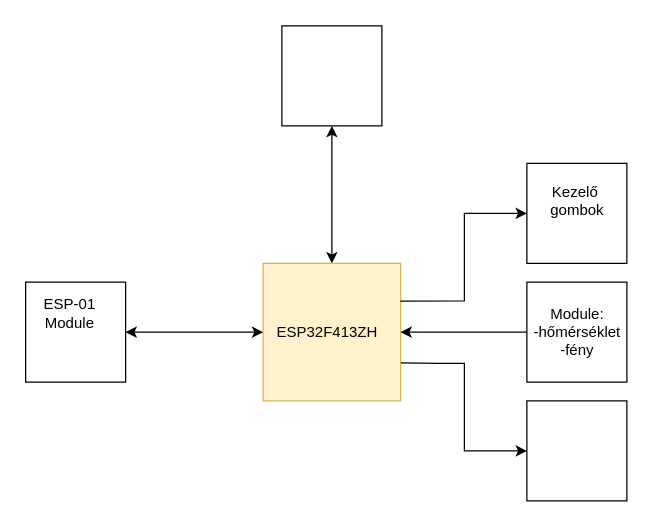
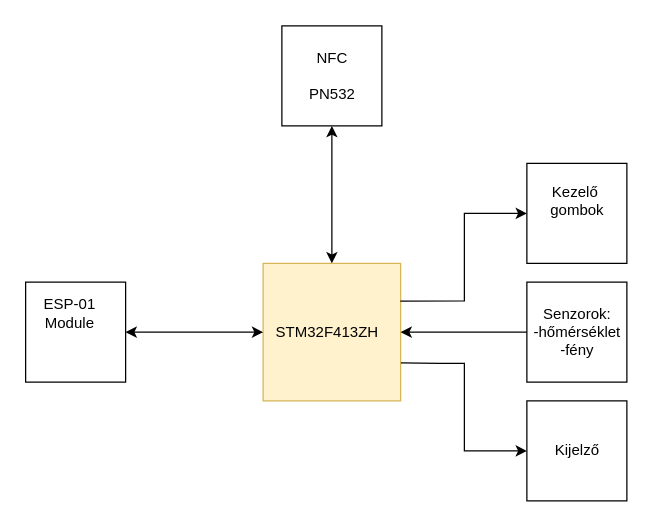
+ <mxCell id="5" value="NFC&lt;div&gt;&lt;br&gt;&lt;div&gt;PN532&lt;/div&gt;&lt;/div&gt;" style="text;html=1;align=center;verticalAlign=middle;resizable=0;points=[];autosize=1;strokeColor=none;fillColor=none;" vertex="1" parent="1"><mxGeometry x="235" y="30" width="60" height="60" as="geometry" /></mxCell>
- <mxCell id="3" value="ESP32F413ZH" style="text;html=1;align=center;verticalAlign=middle;resizable=0;points=[];autosize=1;strokeColor=none;fillColor=none;" vertex="1" parent="1"><mxGeometry x="206" y="250" width="110" height="30" as="geometry" /></mxCell>
+ <mxCell id="3" value="STM32F413ZH" style="text;html=1;align=center;verticalAlign=middle;resizable=0;points=[];autosize=1;strokeColor=none;fillColor=none;" vertex="1" parent="1"><mxGeometry x="206" y="250" width="110" height="30" as="geometry" /></mxCell>
- <mxCell id="15" value="Module:&lt;div&gt;-hőmérséklet&lt;/div&gt;&lt;div&gt;-fény&lt;/div&gt;" style="text;html=1;align=center;verticalAlign=middle;resizable=0;points=[];autosize=1;strokeColor=none;fillColor=none;" vertex="1" parent="1"><mxGeometry x="416" y="235" width="90" height="60" as="geometry" /></mxCell>
+ <mxCell id="15" value="Senzorok:&lt;div&gt;-hőmérséklet&lt;/div&gt;&lt;div&gt;-fény&lt;/div&gt;" style="text;html=1;align=center;verticalAlign=middle;resizable=0;points=[];autosize=1;strokeColor=none;fillColor=none;" vertex="1" parent="1"><mxGeometry x="416" y="235" width="90" height="60" as="geometry" /></mxCell>
+ <mxCell id="9" value="Kijelző" style="text;html=1;align=center;verticalAlign=middle;resizable=0;points=[];autosize=1;strokeColor=none;fillColor=none;" vertex="1" parent="1"><mxGeometry x="431" y="345" width="60" height="30" as="geometry" /></mxCell>
